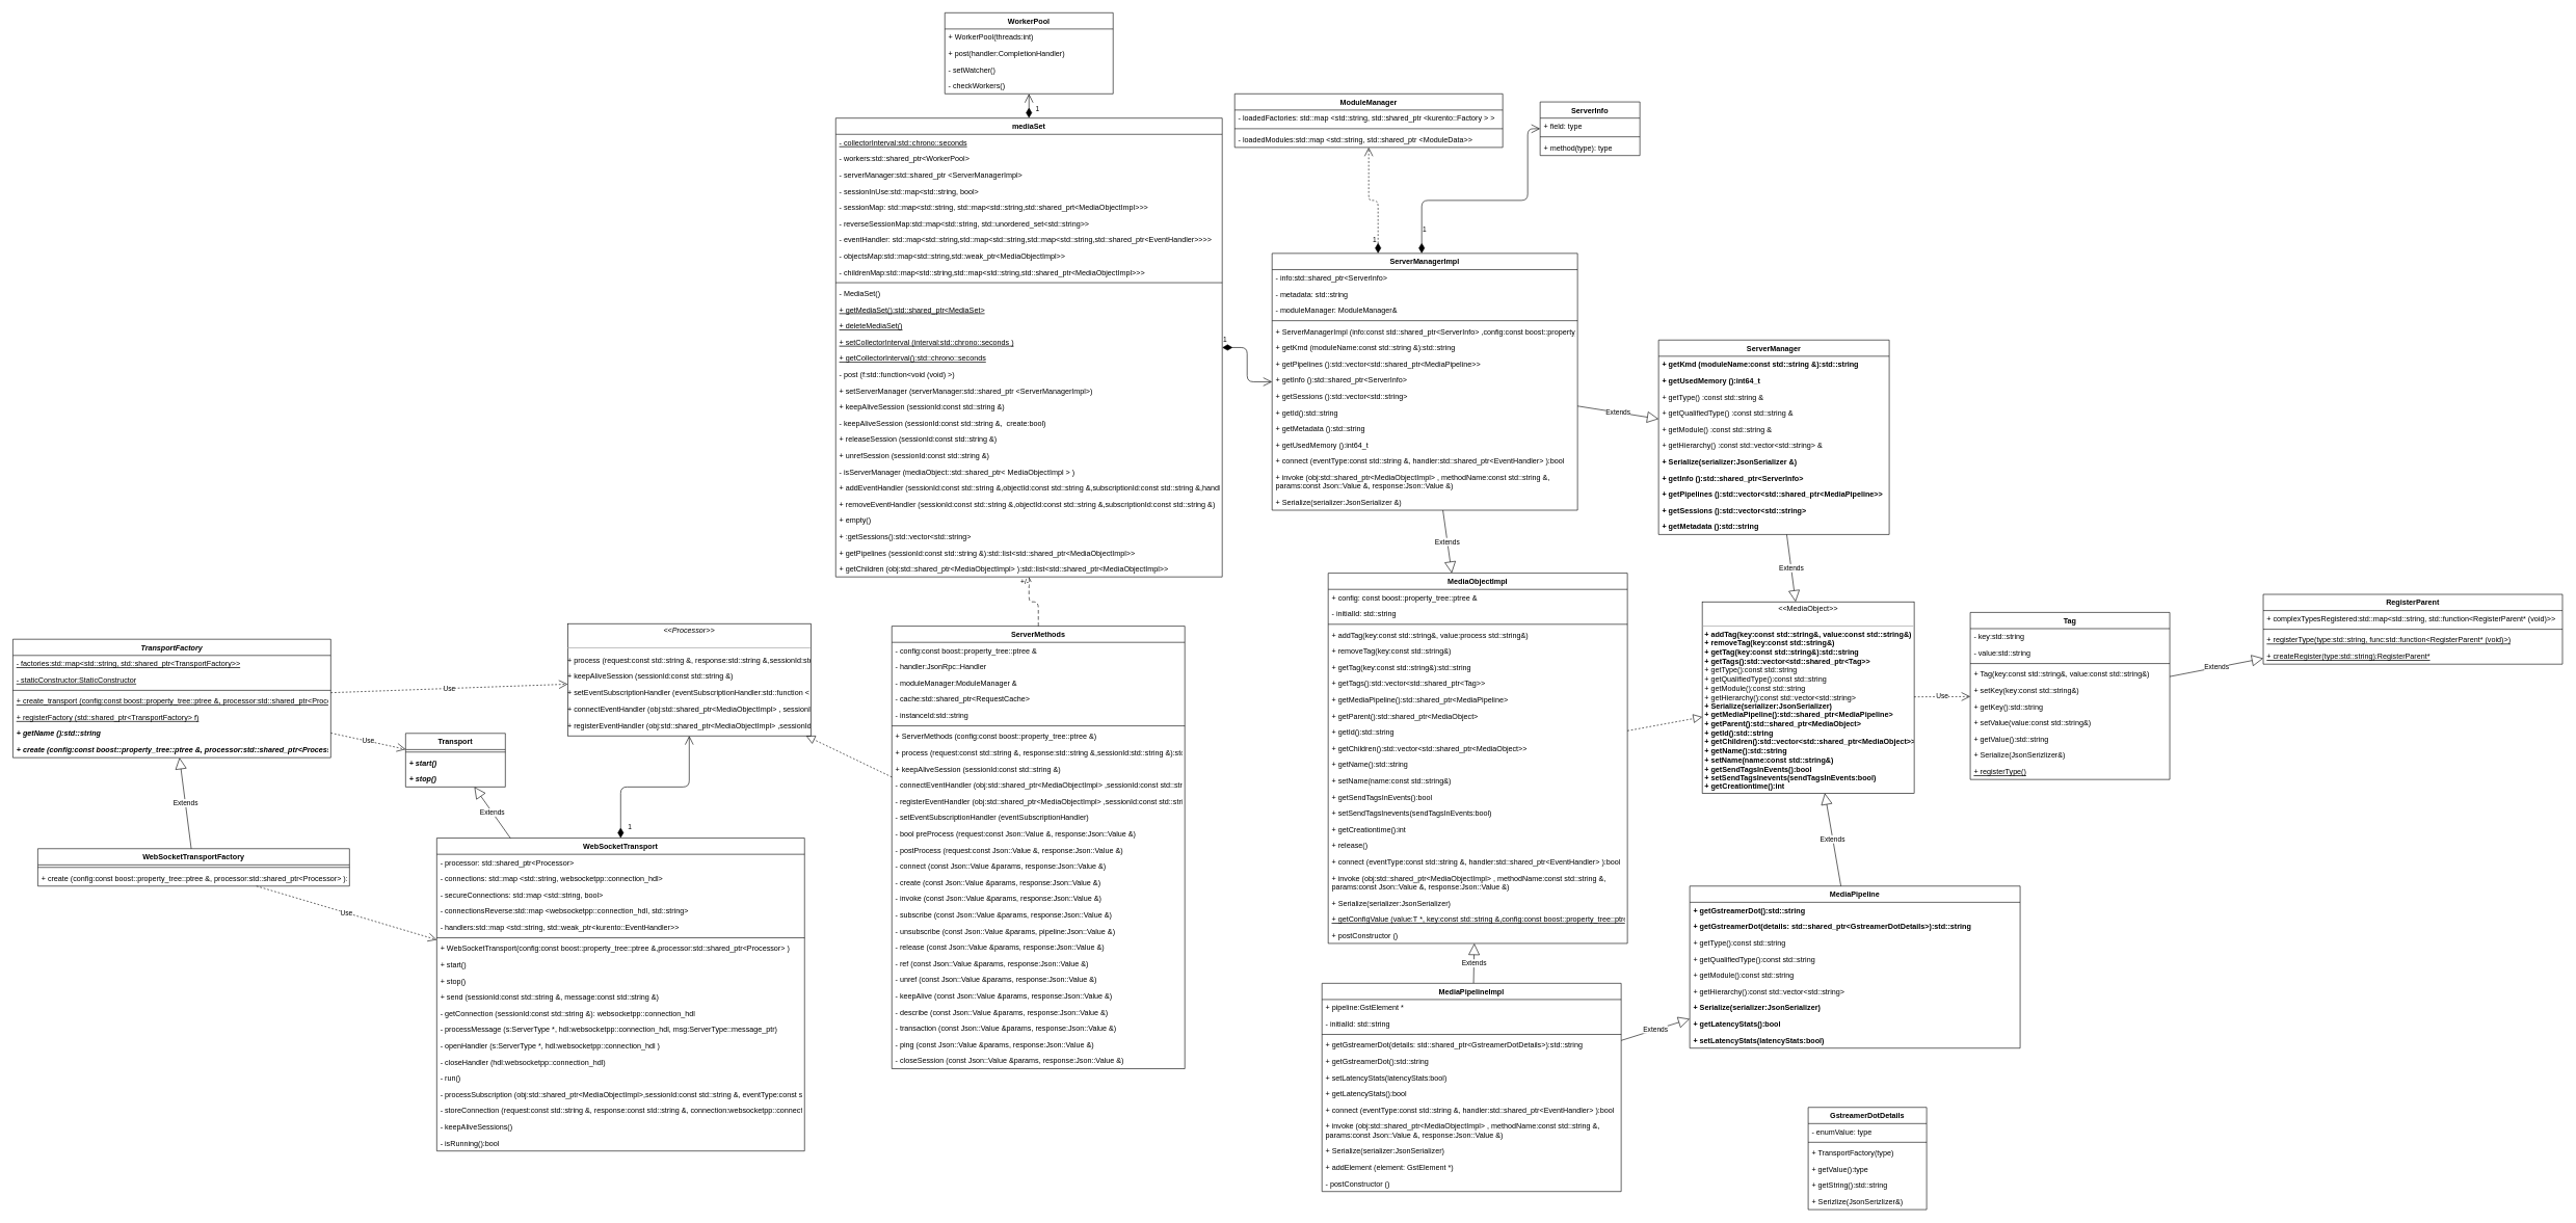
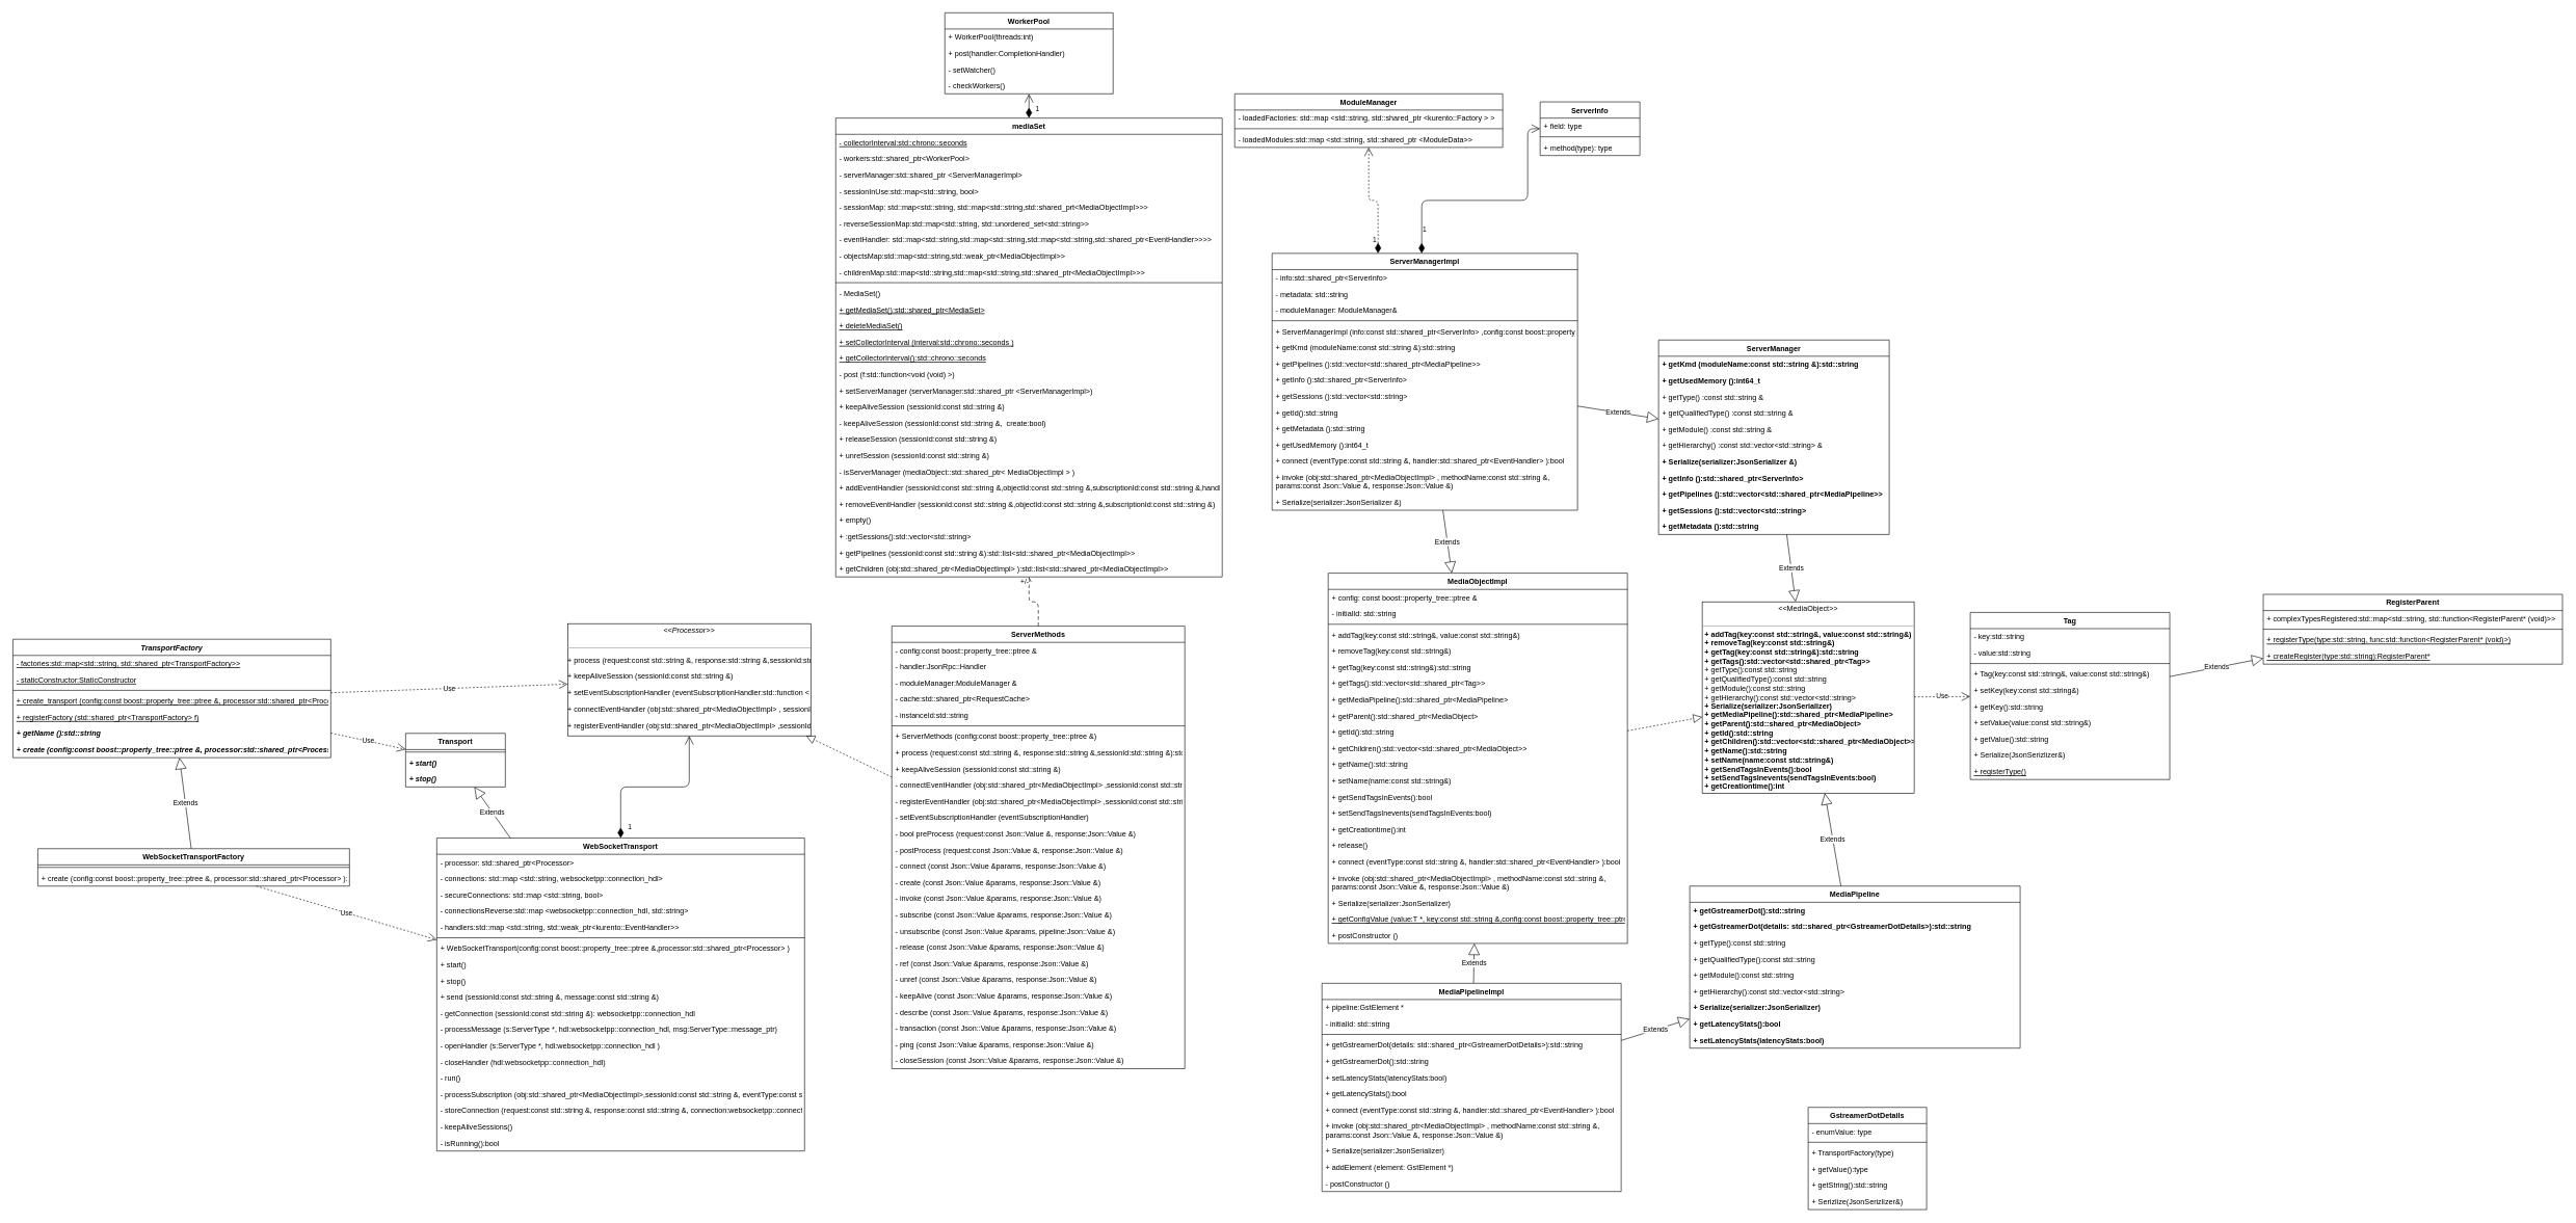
- <mxCell id="142" value="1" style="endArrow=open;html=1;endSize=12;startArrow=diamondThin;startSize=14;startFill=1;edgeStyle=orthogonalEdgeStyle;align=left;verticalAlign=bottom;" parent="1" source="73" target="103" edge="1"><mxGeometry x="-1" y="3" relative="1" as="geometry"><mxPoint x="2130" y="1221" as="sourcePoint" /><mxPoint x="2290" y="1221" as="targetPoint" /></mxGeometry></mxCell>
- <mxCell id="123" value="+ addTag(key:const std::string&amp;, value:process std::string&amp;)" style="text;strokeColor=none;fillColor=none;align=left;verticalAlign=top;spacingLeft=4;spacingRight=4;overflow=hidden;rotatable=0;points=[[0,0.5],[1,0.5]];portConstraint=eastwest;" parent="119" vertex="1"><mxGeometry y="86" width="480" height="26" as="geometry" /></mxCell>
+ <mxCell id="123" value="+ addTag(key:const std::string&amp;, value:const std::string&amp;)" style="text;strokeColor=none;fillColor=none;align=left;verticalAlign=top;spacingLeft=4;spacingRight=4;overflow=hidden;rotatable=0;points=[[0,0.5],[1,0.5]];portConstraint=eastwest;" parent="119" vertex="1"><mxGeometry y="86" width="480" height="26" as="geometry" /></mxCell>
